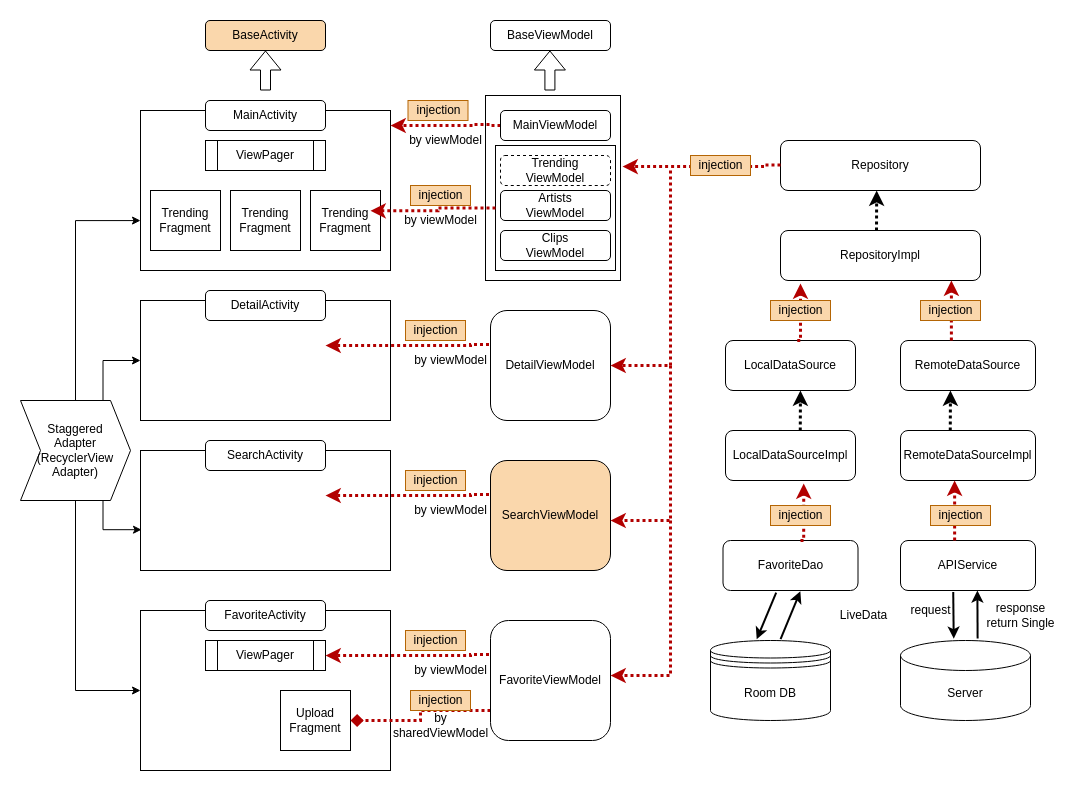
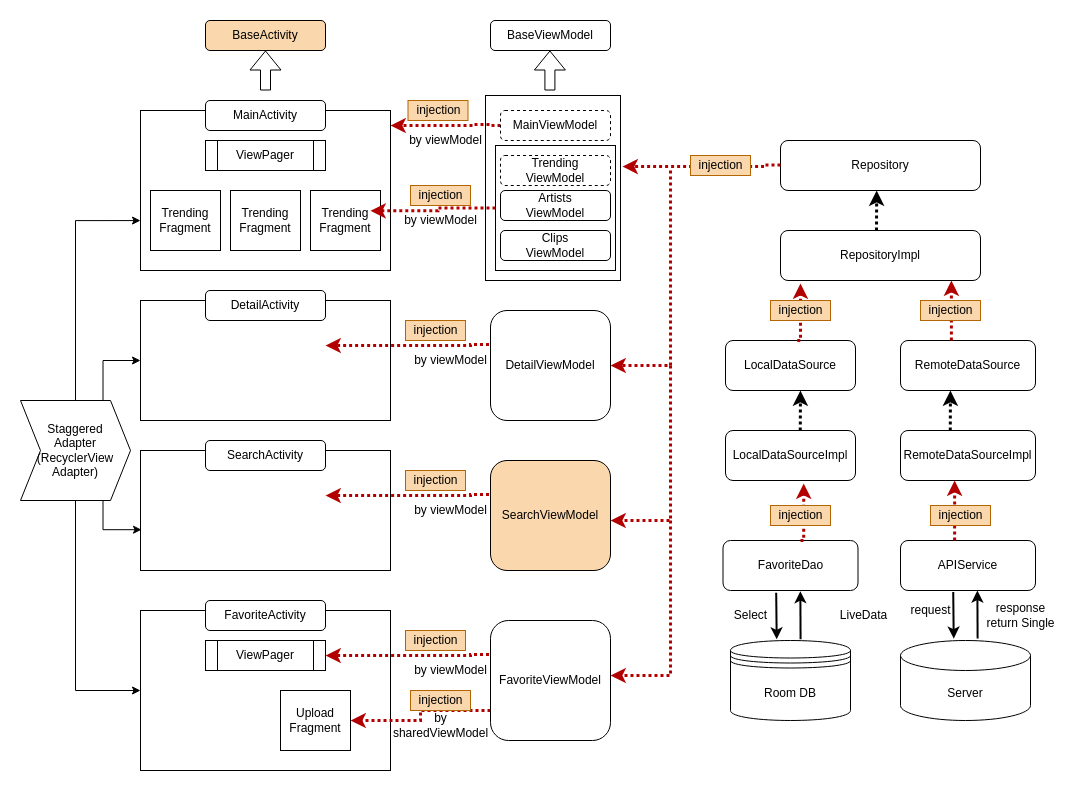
- <mxCell id="12" value="MainViewModel" style="rounded=1;whiteSpace=wrap;html=1;" parent="1" vertex="1"><mxGeometry x="500" y="110" width="110" height="30" as="geometry" /></mxCell>
+ <mxCell id="12" value="MainViewModel" style="rounded=1;whiteSpace=wrap;html=1;dashed=1;" parent="1" vertex="1"><mxGeometry x="500" y="110" width="110" height="30" as="geometry" /></mxCell>
+ <mxCell id="80" value="Select" style="text;html=1;align=center;verticalAlign=middle;resizable=0;points=[];autosize=1;" parent="1" vertex="1"><mxGeometry x="725" y="605" width="50" height="20" as="geometry" /></mxCell>
- <mxCell id="62" value="Room DB" style="shape=datastore;whiteSpace=wrap;html=1;" parent="1" vertex="1"><mxGeometry x="710" y="640" width="120" height="80" as="geometry" /></mxCell>
+ <mxCell id="62" value="Room DB" style="shape=datastore;whiteSpace=wrap;html=1;" parent="1" vertex="1"><mxGeometry x="730" y="640" width="120" height="80" as="geometry" /></mxCell>
- <mxCell id="30" style="edgeStyle=orthogonalEdgeStyle;rounded=0;orthogonalLoop=1;jettySize=auto;html=1;exitX=0;exitY=0.75;exitDx=0;exitDy=0;entryX=1;entryY=0.5;entryDx=0;entryDy=0;fillColor=#e51400;strokeColor=#B20000;strokeWidth=3;dashed=1;dashPattern=1 1;endArrow=diamond;" parent="1" source="31" target="26" edge="1"><mxGeometry relative="1" as="geometry"><mxPoint x="369.99" y="710.34" as="targetPoint" /></mxGeometry></mxCell>
+ <mxCell id="30" style="edgeStyle=orthogonalEdgeStyle;rounded=0;orthogonalLoop=1;jettySize=auto;html=1;exitX=0;exitY=0.75;exitDx=0;exitDy=0;entryX=1;entryY=0.5;entryDx=0;entryDy=0;fillColor=#e51400;strokeColor=#B20000;strokeWidth=3;dashed=1;dashPattern=1 1;" parent="1" source="31" target="26" edge="1"><mxGeometry relative="1" as="geometry"><mxPoint x="369.99" y="710.34" as="targetPoint" /></mxGeometry></mxCell>
